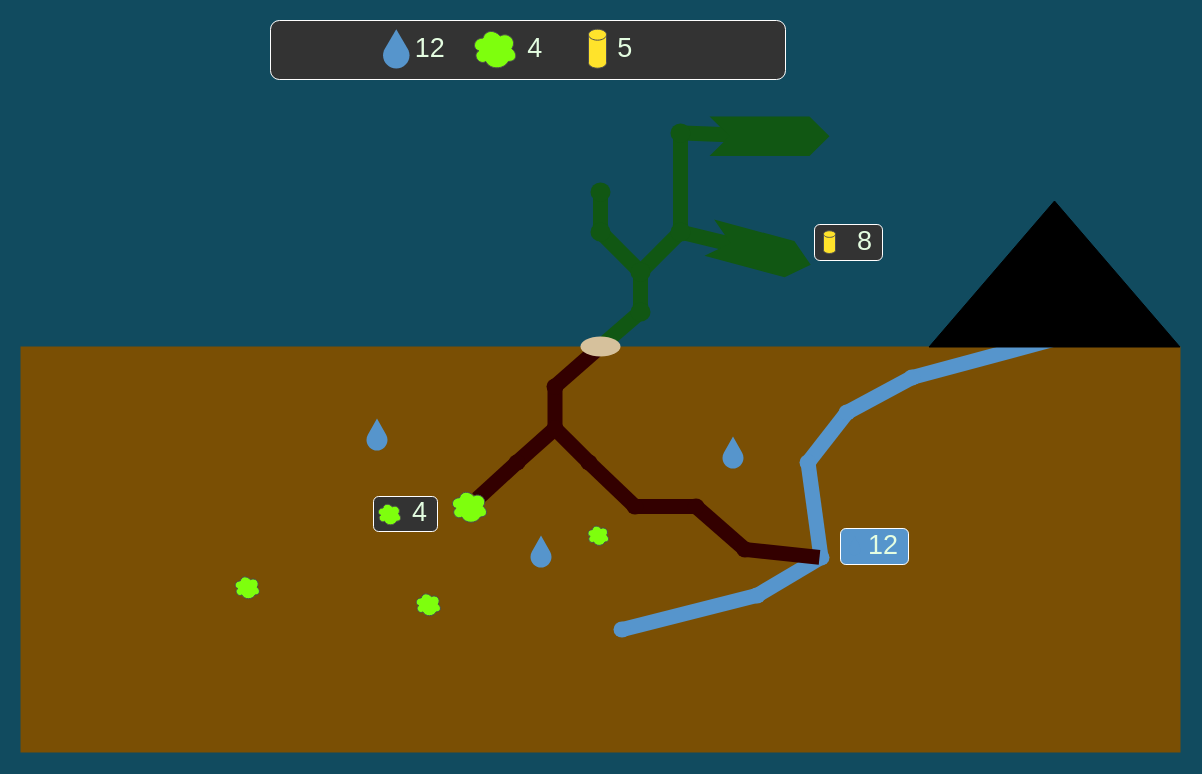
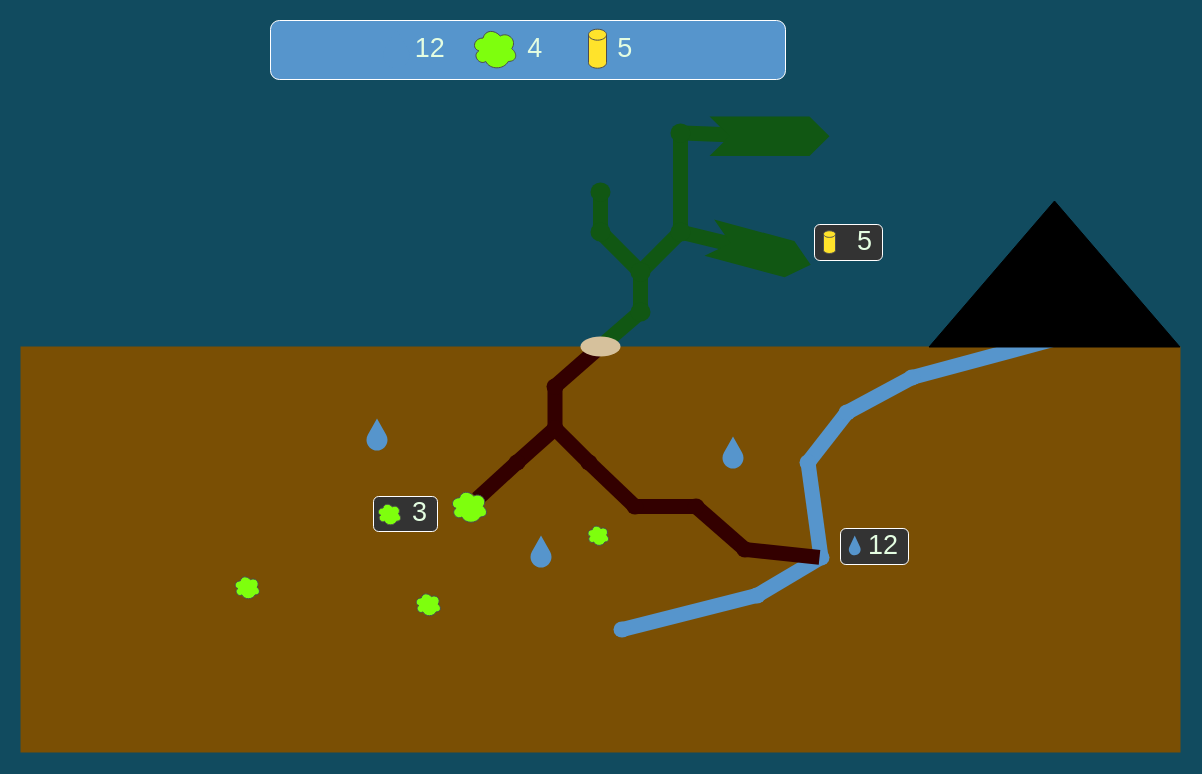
- <mxCell id="60" value="12&amp;nbsp; &amp;nbsp; &amp;nbsp; &amp;nbsp; &amp;nbsp; &amp;nbsp;4&amp;nbsp; &amp;nbsp; &amp;nbsp; &amp;nbsp; &amp;nbsp; 5" style="rounded=1;whiteSpace=wrap;html=1;sketch=0;fontColor=#E4FDE1;fillColor=#333333;strokeColor=#FFFFFF;align=center;fontSize=27;spacingRight=8;spacingBottom=3;" parent="59" vertex="1"><mxGeometry width="515" height="59" as="geometry" /></mxCell>
+ <mxCell id="60" value="12&amp;nbsp; &amp;nbsp; &amp;nbsp; &amp;nbsp; &amp;nbsp; &amp;nbsp;4&amp;nbsp; &amp;nbsp; &amp;nbsp; &amp;nbsp; &amp;nbsp; 5" style="rounded=1;whiteSpace=wrap;html=1;sketch=0;fontColor=#E4FDE1;fillColor=#5695cc;strokeColor=#FFFFFF;align=center;fontSize=27;spacingRight=8;spacingBottom=3;" parent="59" vertex="1"><mxGeometry width="515" height="59" as="geometry" /></mxCell>
- <mxCell id="57" value="8" style="rounded=1;whiteSpace=wrap;html=1;sketch=0;fontColor=#E4FDE1;fillColor=#333333;strokeColor=#FFFFFF;align=right;fontSize=27;spacingRight=8;spacingBottom=3;" parent="56" vertex="1"><mxGeometry width="68" height="36" as="geometry" /></mxCell>
+ <mxCell id="57" value="5" style="rounded=1;whiteSpace=wrap;html=1;sketch=0;fontColor=#E4FDE1;fillColor=#333333;strokeColor=#FFFFFF;align=right;fontSize=27;spacingRight=8;spacingBottom=3;" parent="56" vertex="1"><mxGeometry width="68" height="36" as="geometry" /></mxCell>
- <mxCell id="51" value="4" style="rounded=1;whiteSpace=wrap;html=1;sketch=0;fontColor=#E4FDE1;fillColor=#333333;strokeColor=#FFFFFF;align=right;fontSize=27;spacingRight=8;spacingBottom=3;" parent="50" vertex="1"><mxGeometry width="64" height="35" as="geometry" /></mxCell>
+ <mxCell id="51" value="3" style="rounded=1;whiteSpace=wrap;html=1;sketch=0;fontColor=#E4FDE1;fillColor=#333333;strokeColor=#FFFFFF;align=right;fontSize=27;spacingRight=8;spacingBottom=3;" parent="50" vertex="1"><mxGeometry width="64" height="35" as="geometry" /></mxCell>
- <mxCell id="54" value="12" style="rounded=1;whiteSpace=wrap;html=1;sketch=0;fontColor=#E4FDE1;fillColor=#5695cc;strokeColor=#FFFFFF;align=right;fontSize=27;spacingRight=8;spacingBottom=3;" parent="53" vertex="1"><mxGeometry width="68" height="36" as="geometry" /></mxCell>
+ <mxCell id="54" value="12" style="rounded=1;whiteSpace=wrap;html=1;sketch=0;fontColor=#E4FDE1;fillColor=#333333;strokeColor=#FFFFFF;align=right;fontSize=27;spacingRight=8;spacingBottom=3;" parent="53" vertex="1"><mxGeometry width="68" height="36" as="geometry" /></mxCell>
